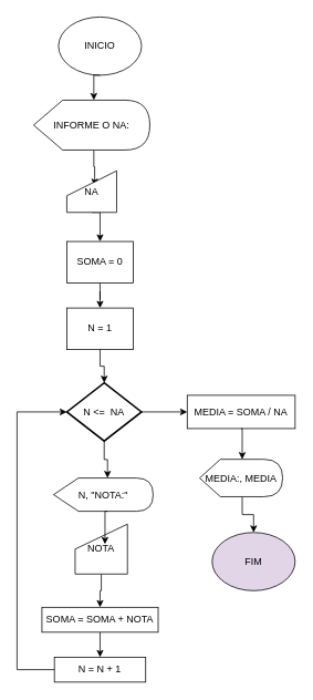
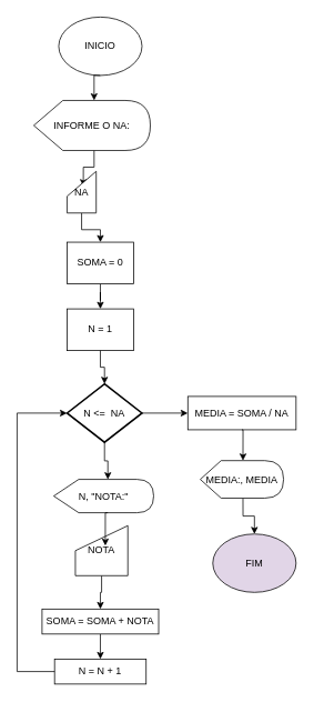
- <mxCell id="7" value="NA" style="shape=manualInput;whiteSpace=wrap;html=1;" vertex="1" parent="1"><mxGeometry x="80" y="205" width="60" height="50" as="geometry" /></mxCell>
+ <mxCell id="7" value="NA" style="shape=manualInput;whiteSpace=wrap;html=1;" vertex="1" parent="1"><mxGeometry x="80" y="205" width="35" height="50" as="geometry" /></mxCell>
